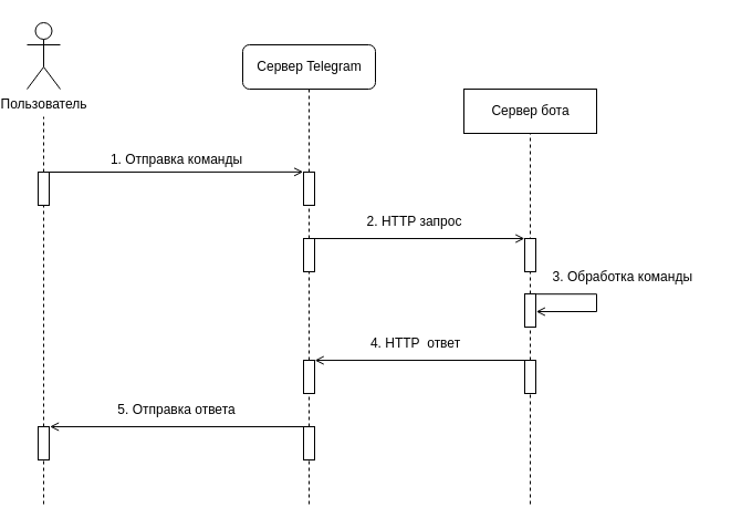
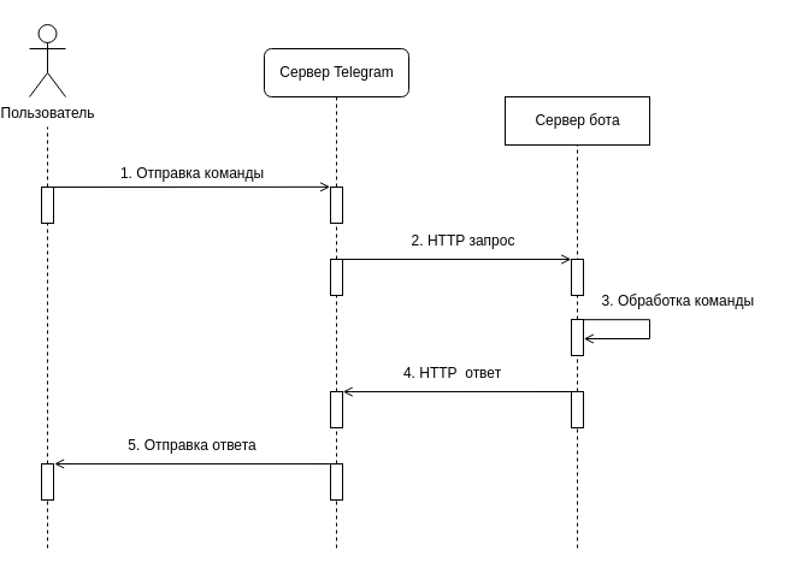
- <mxCell id="18" value="2. HTTP запрос" style="text;html=1;align=center;verticalAlign=middle;resizable=0;points=[];autosize=1;strokeColor=none;fillColor=none;fontSize=12;" vertex="1" parent="1"><mxGeometry x="315" y="185" width="110" height="30" as="geometry" /></mxCell>
+ <mxCell id="18" value="2. HTTP запрос" style="text;html=1;align=center;verticalAlign=middle;resizable=0;points=[];autosize=1;strokeColor=none;fillColor=none;fontSize=12;" vertex="1" parent="1"><mxGeometry x="325" y="185" width="110" height="30" as="geometry" /></mxCell>
